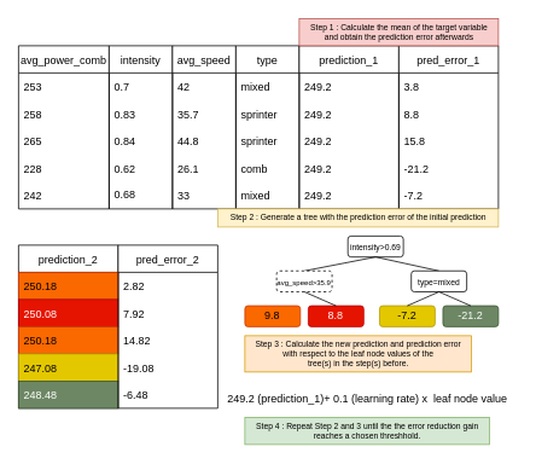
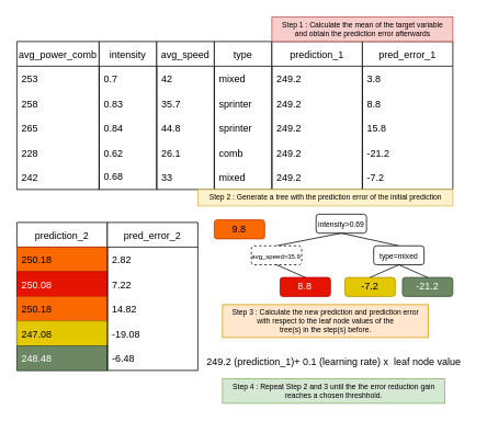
- <mxCell id="59" value="7.92" style="text;strokeColor=none;fillColor=none;align=left;verticalAlign=middle;spacingLeft=4;spacingRight=4;overflow=hidden;points=[[0,0.5],[1,0.5]];portConstraint=eastwest;rotatable=0;" parent="57" vertex="1"><mxGeometry y="60" width="110" height="30" as="geometry" /></mxCell>
+ <mxCell id="59" value="7.22" style="text;strokeColor=none;fillColor=none;align=left;verticalAlign=middle;spacingLeft=4;spacingRight=4;overflow=hidden;points=[[0,0.5],[1,0.5]];portConstraint=eastwest;rotatable=0;" parent="57" vertex="1"><mxGeometry y="60" width="110" height="30" as="geometry" /></mxCell>
- <mxCell id="48" value="&lt;div&gt;9.8&lt;/div&gt;" style="rounded=1;whiteSpace=wrap;html=1;fontFamily=Helvetica;fontSize=12;startSize=30;strokeColor=#C73500;fillColor=#fa6800;fontColor=#000000;" parent="38" vertex="1"><mxGeometry x="39.997" y="76.923" width="61.25" height="23.077" as="geometry" /></mxCell>
+ <mxCell id="48" value="&lt;div&gt;9.8&lt;/div&gt;" style="rounded=1;whiteSpace=wrap;html=1;fontFamily=Helvetica;fontSize=12;startSize=30;strokeColor=#C73500;fillColor=#fa6800;fontColor=#000000;" parent="38" vertex="1"><mxGeometry x="29.997" y="6.923" width="61.25" height="23.077" as="geometry" /></mxCell>
